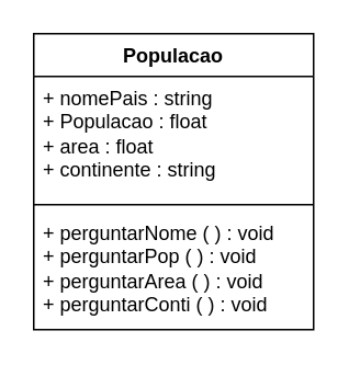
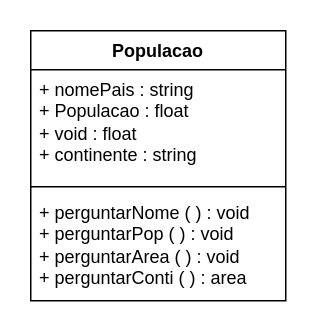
- <mxCell id="3" value="+ nomePais : string&lt;br&gt;+ Populacao : float&lt;br&gt;+ area : float&lt;br&gt;+ continente : string" style="text;strokeColor=none;fillColor=none;align=left;verticalAlign=top;spacingLeft=4;spacingRight=4;overflow=hidden;rotatable=0;points=[[0,0.5],[1,0.5]];portConstraint=eastwest;whiteSpace=wrap;html=1;" parent="2" vertex="1"><mxGeometry y="26" width="170" height="74" as="geometry" /></mxCell>
+ <mxCell id="3" value="+ nomePais : string&lt;br&gt;+ Populacao : float&lt;br&gt;+ void : float&lt;br&gt;+ continente : string" style="text;strokeColor=none;fillColor=none;align=left;verticalAlign=top;spacingLeft=4;spacingRight=4;overflow=hidden;rotatable=0;points=[[0,0.5],[1,0.5]];portConstraint=eastwest;whiteSpace=wrap;html=1;" parent="2" vertex="1"><mxGeometry y="26" width="170" height="74" as="geometry" /></mxCell>
- <mxCell id="5" value="+ perguntarNome ( ) : void&lt;br&gt;+ perguntarPop ( ) : void&lt;br&gt;+ perguntarArea ( ) : void&lt;br&gt;+ perguntarConti ( ) : void" style="text;strokeColor=none;fillColor=none;align=left;verticalAlign=top;spacingLeft=4;spacingRight=4;overflow=hidden;rotatable=0;points=[[0,0.5],[1,0.5]];portConstraint=eastwest;whiteSpace=wrap;html=1;" parent="2" vertex="1"><mxGeometry y="108" width="170" height="72" as="geometry" /></mxCell>
+ <mxCell id="5" value="+ perguntarNome ( ) : void&lt;br&gt;+ perguntarPop ( ) : void&lt;br&gt;+ perguntarArea ( ) : void&lt;br&gt;+ perguntarConti ( ) : area" style="text;strokeColor=none;fillColor=none;align=left;verticalAlign=top;spacingLeft=4;spacingRight=4;overflow=hidden;rotatable=0;points=[[0,0.5],[1,0.5]];portConstraint=eastwest;whiteSpace=wrap;html=1;" parent="2" vertex="1"><mxGeometry y="108" width="170" height="72" as="geometry" /></mxCell>
